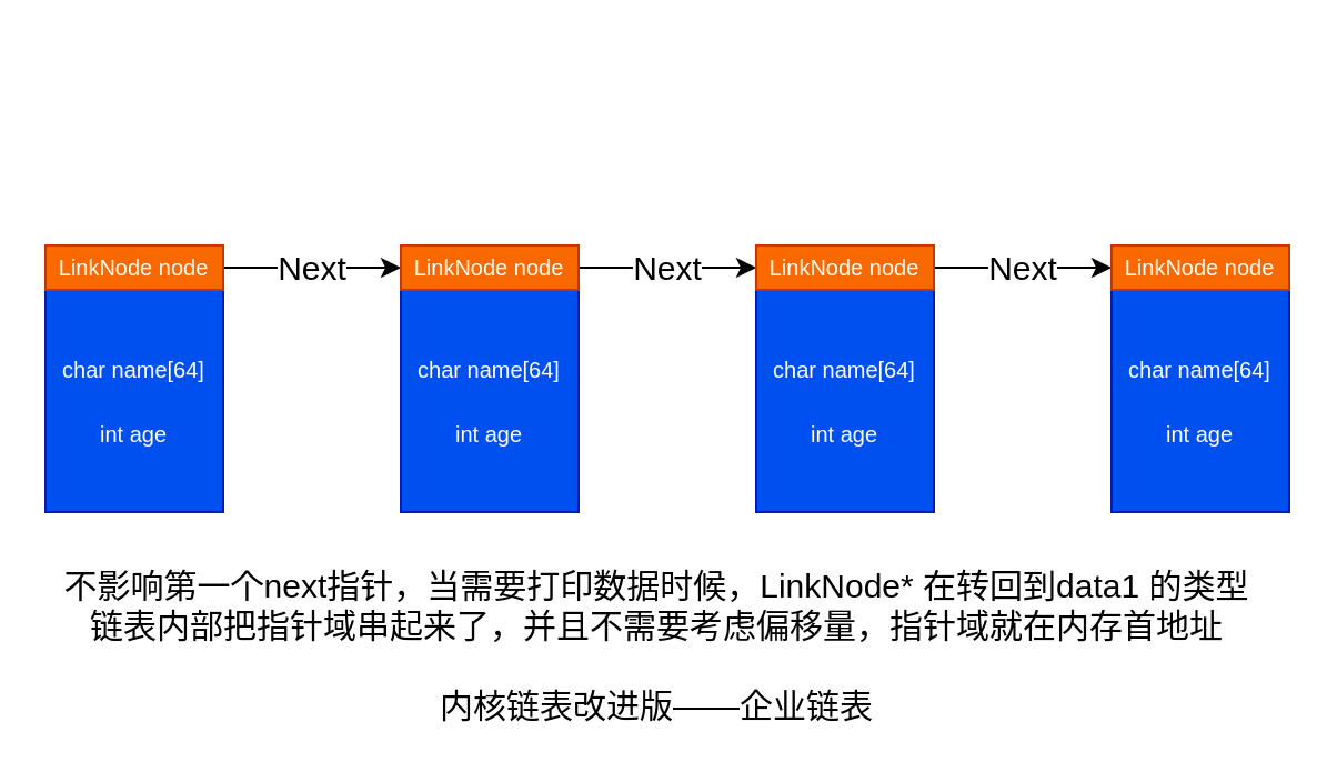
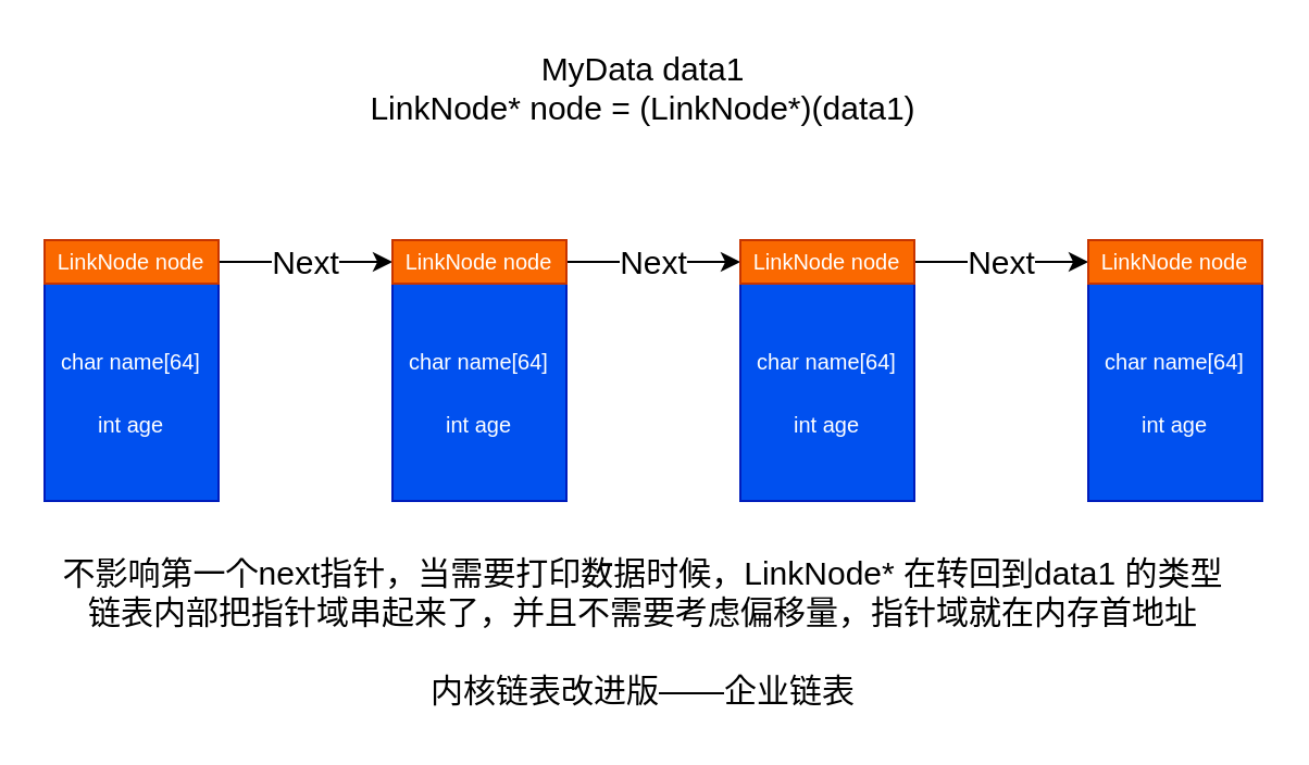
+ <mxCell id="13" value="MyData data1&lt;br&gt;LinkNode* node = (LinkNode*)(data1)&lt;br&gt;" style="text;html=1;align=center;verticalAlign=middle;resizable=0;points=[];autosize=1;strokeColor=none;fillColor=none;fontSize=15;fontColor=#000000;" parent="1" vertex="1"><mxGeometry x="160" y="20" width="270" height="40" as="geometry" /></mxCell>
